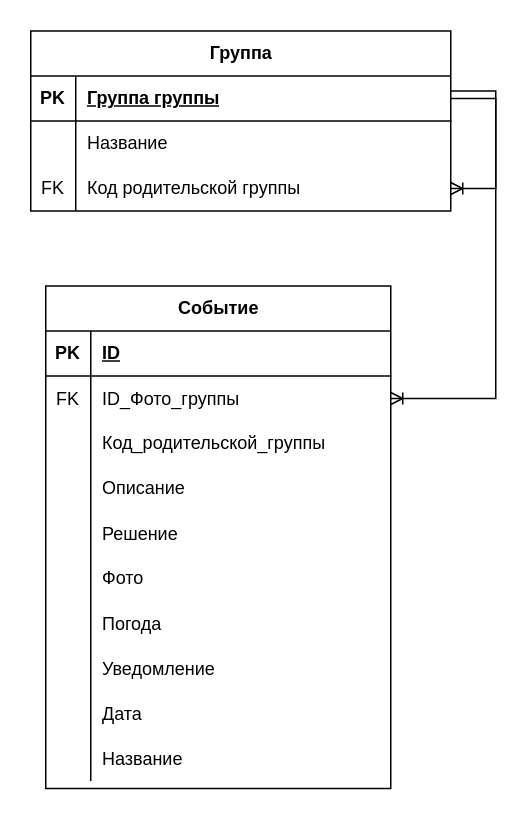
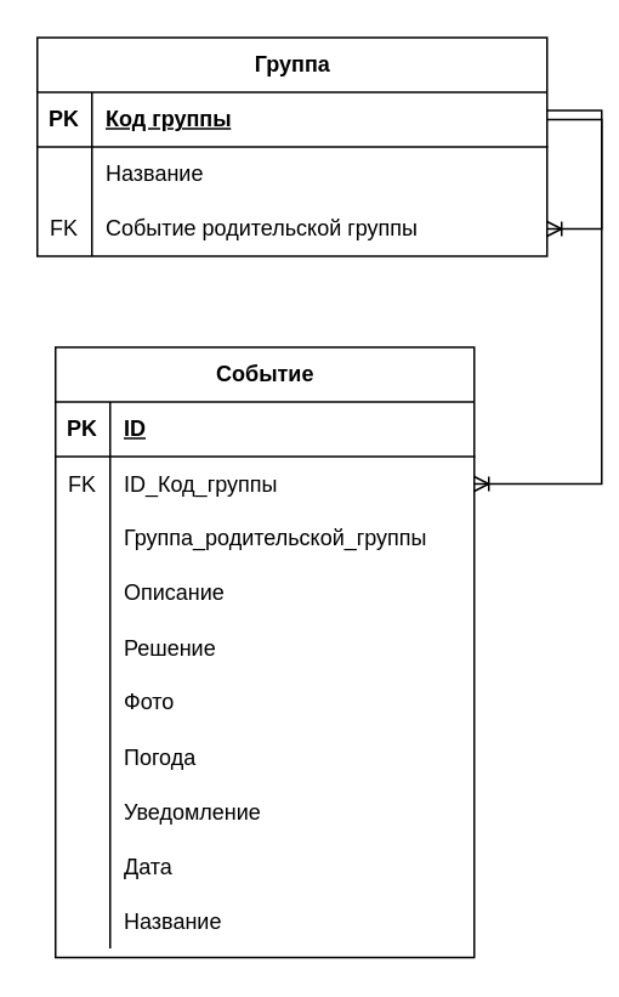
- <mxCell id="5" value="Группа группы" style="shape=partialRectangle;connectable=0;fillColor=none;top=0;left=0;bottom=0;right=0;align=left;spacingLeft=6;fontStyle=5;overflow=hidden;whiteSpace=wrap;html=1;" parent="3" vertex="1"><mxGeometry x="30" width="250" height="30" as="geometry"><mxRectangle width="250" height="30" as="alternateBounds" /></mxGeometry></mxCell>
+ <mxCell id="5" value="Код группы" style="shape=partialRectangle;connectable=0;fillColor=none;top=0;left=0;bottom=0;right=0;align=left;spacingLeft=6;fontStyle=5;overflow=hidden;whiteSpace=wrap;html=1;" parent="3" vertex="1"><mxGeometry x="30" width="250" height="30" as="geometry"><mxRectangle width="250" height="30" as="alternateBounds" /></mxGeometry></mxCell>
- <mxCell id="11" value="Код родительской группы" style="shape=partialRectangle;connectable=0;fillColor=none;top=0;left=0;bottom=0;right=0;align=left;spacingLeft=6;overflow=hidden;whiteSpace=wrap;html=1;" parent="9" vertex="1"><mxGeometry x="30" width="250" height="30" as="geometry"><mxRectangle width="250" height="30" as="alternateBounds" /></mxGeometry></mxCell>
+ <mxCell id="11" value="Событие родительской группы" style="shape=partialRectangle;connectable=0;fillColor=none;top=0;left=0;bottom=0;right=0;align=left;spacingLeft=6;overflow=hidden;whiteSpace=wrap;html=1;" parent="9" vertex="1"><mxGeometry x="30" width="250" height="30" as="geometry"><mxRectangle width="250" height="30" as="alternateBounds" /></mxGeometry></mxCell>
- <mxCell id="19" value="ID_Фото_группы" style="shape=partialRectangle;connectable=0;fillColor=none;top=0;left=0;bottom=0;right=0;align=left;spacingLeft=6;overflow=hidden;" vertex="1" parent="17"><mxGeometry x="30" width="200" height="30" as="geometry"><mxRectangle width="200" height="30" as="alternateBounds" /></mxGeometry></mxCell>
+ <mxCell id="19" value="ID_Код_группы" style="shape=partialRectangle;connectable=0;fillColor=none;top=0;left=0;bottom=0;right=0;align=left;spacingLeft=6;overflow=hidden;" vertex="1" parent="17"><mxGeometry x="30" width="200" height="30" as="geometry"><mxRectangle width="200" height="30" as="alternateBounds" /></mxGeometry></mxCell>
- <mxCell id="22" value="Код_родительской_группы" style="shape=partialRectangle;connectable=0;fillColor=none;top=0;left=0;bottom=0;right=0;align=left;spacingLeft=6;overflow=hidden;whiteSpace=wrap;html=1;" parent="20" vertex="1"><mxGeometry x="30" width="200" height="30" as="geometry"><mxRectangle width="200" height="30" as="alternateBounds" /></mxGeometry></mxCell>
+ <mxCell id="22" value="Группа_родительской_группы" style="shape=partialRectangle;connectable=0;fillColor=none;top=0;left=0;bottom=0;right=0;align=left;spacingLeft=6;overflow=hidden;whiteSpace=wrap;html=1;" parent="20" vertex="1"><mxGeometry x="30" width="200" height="30" as="geometry"><mxRectangle width="200" height="30" as="alternateBounds" /></mxGeometry></mxCell>
